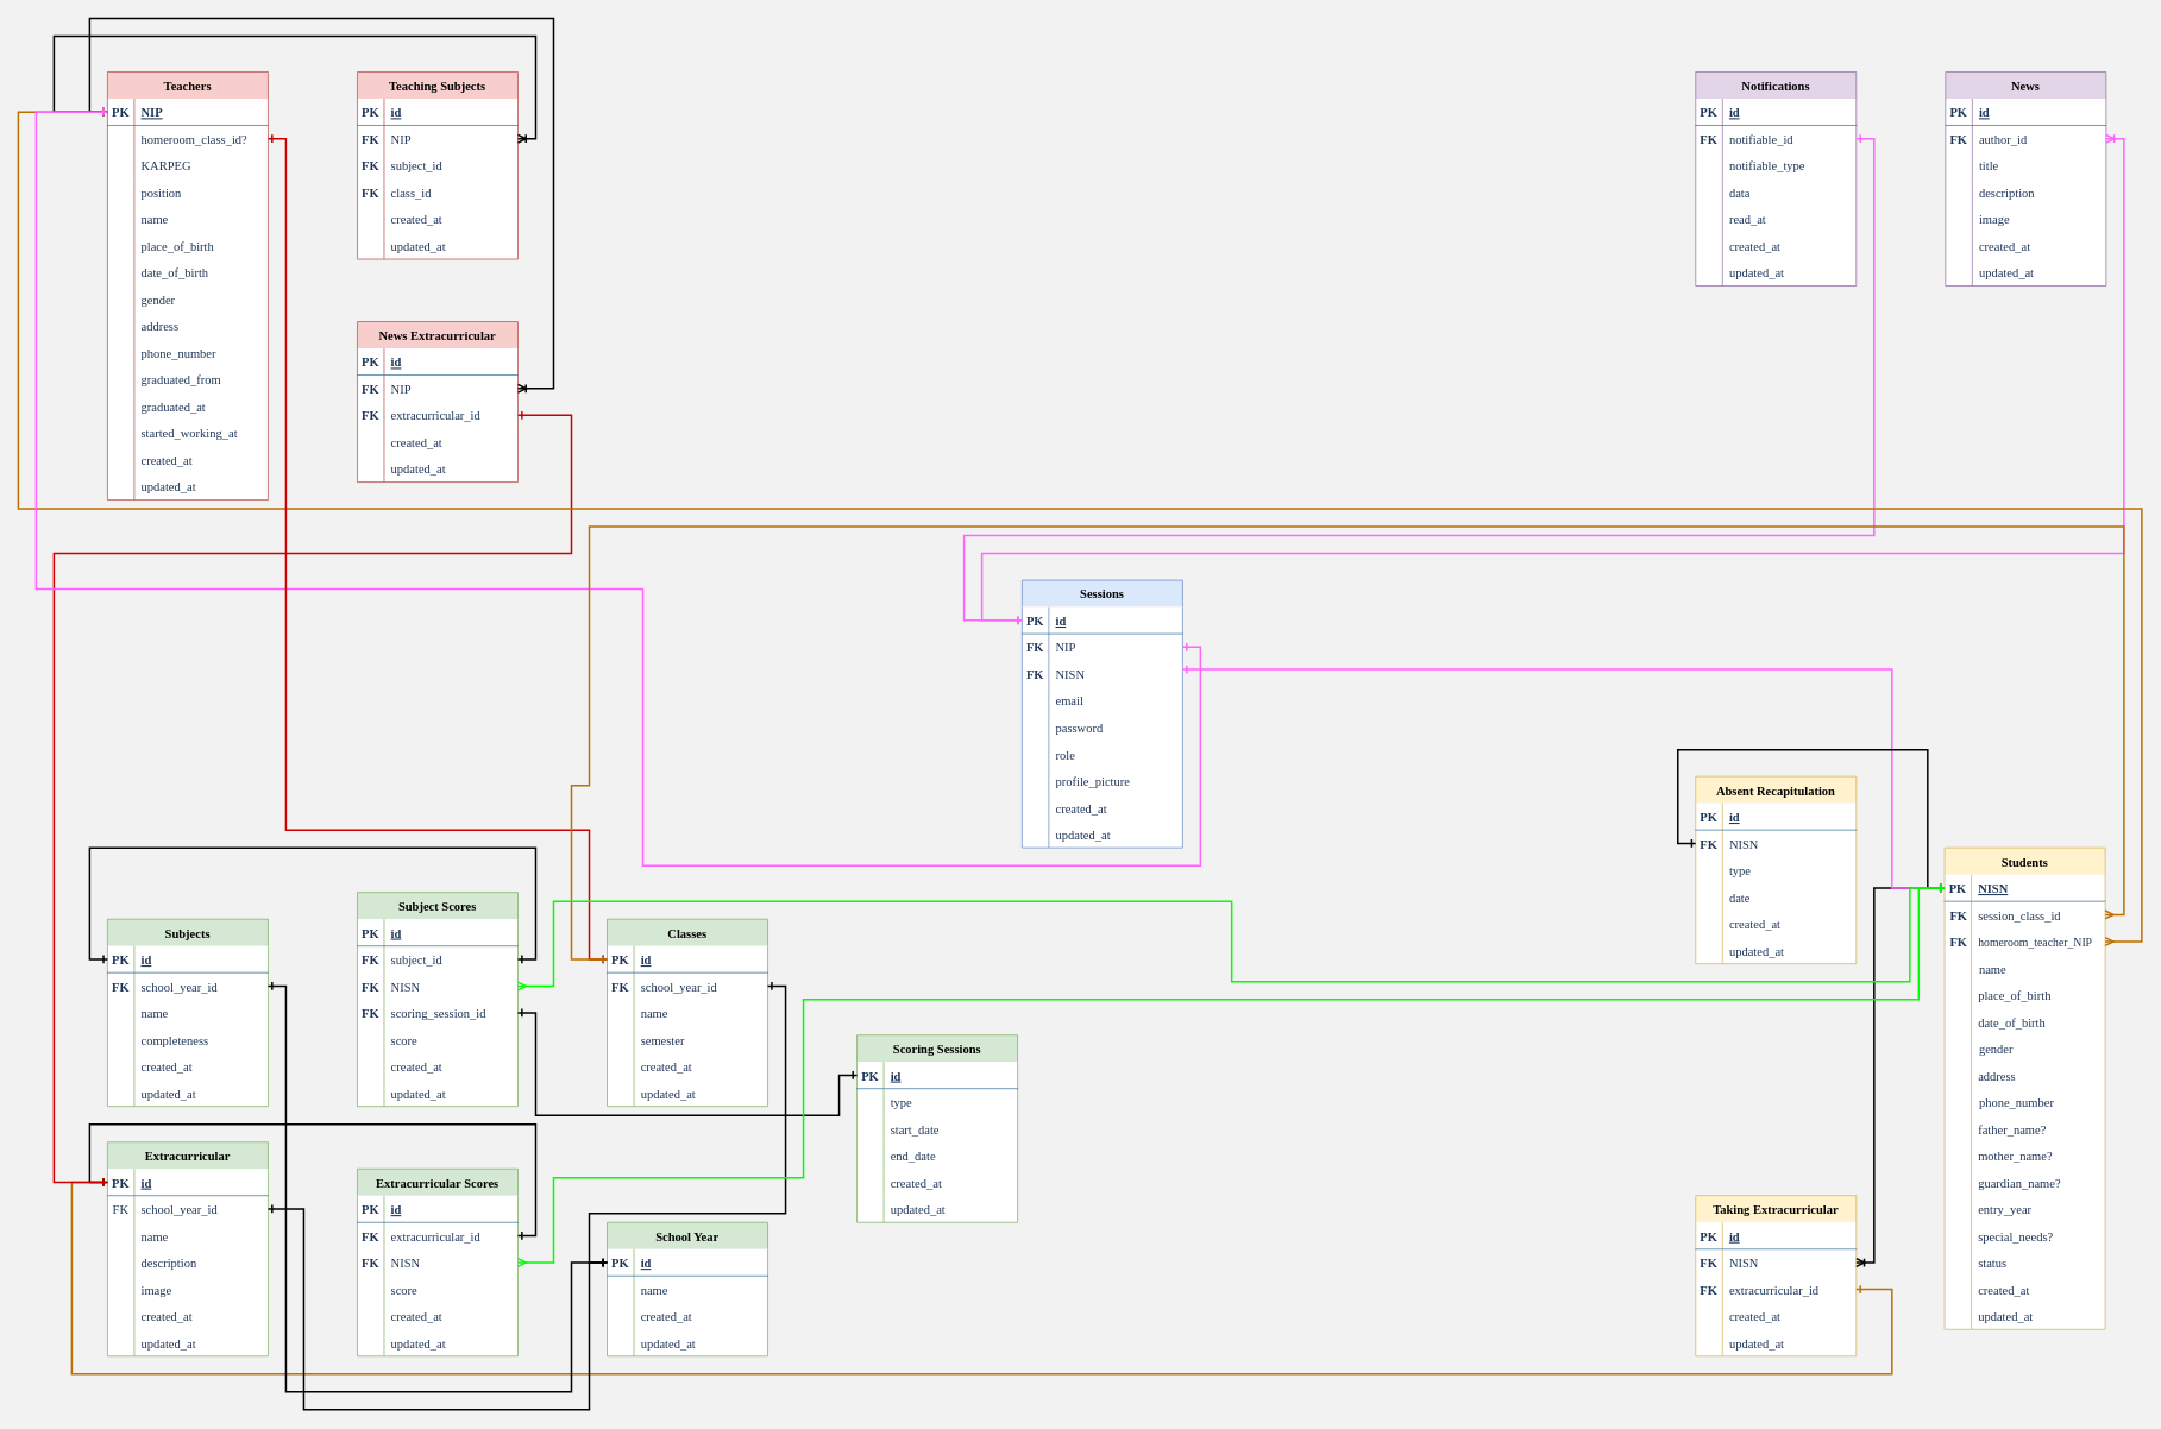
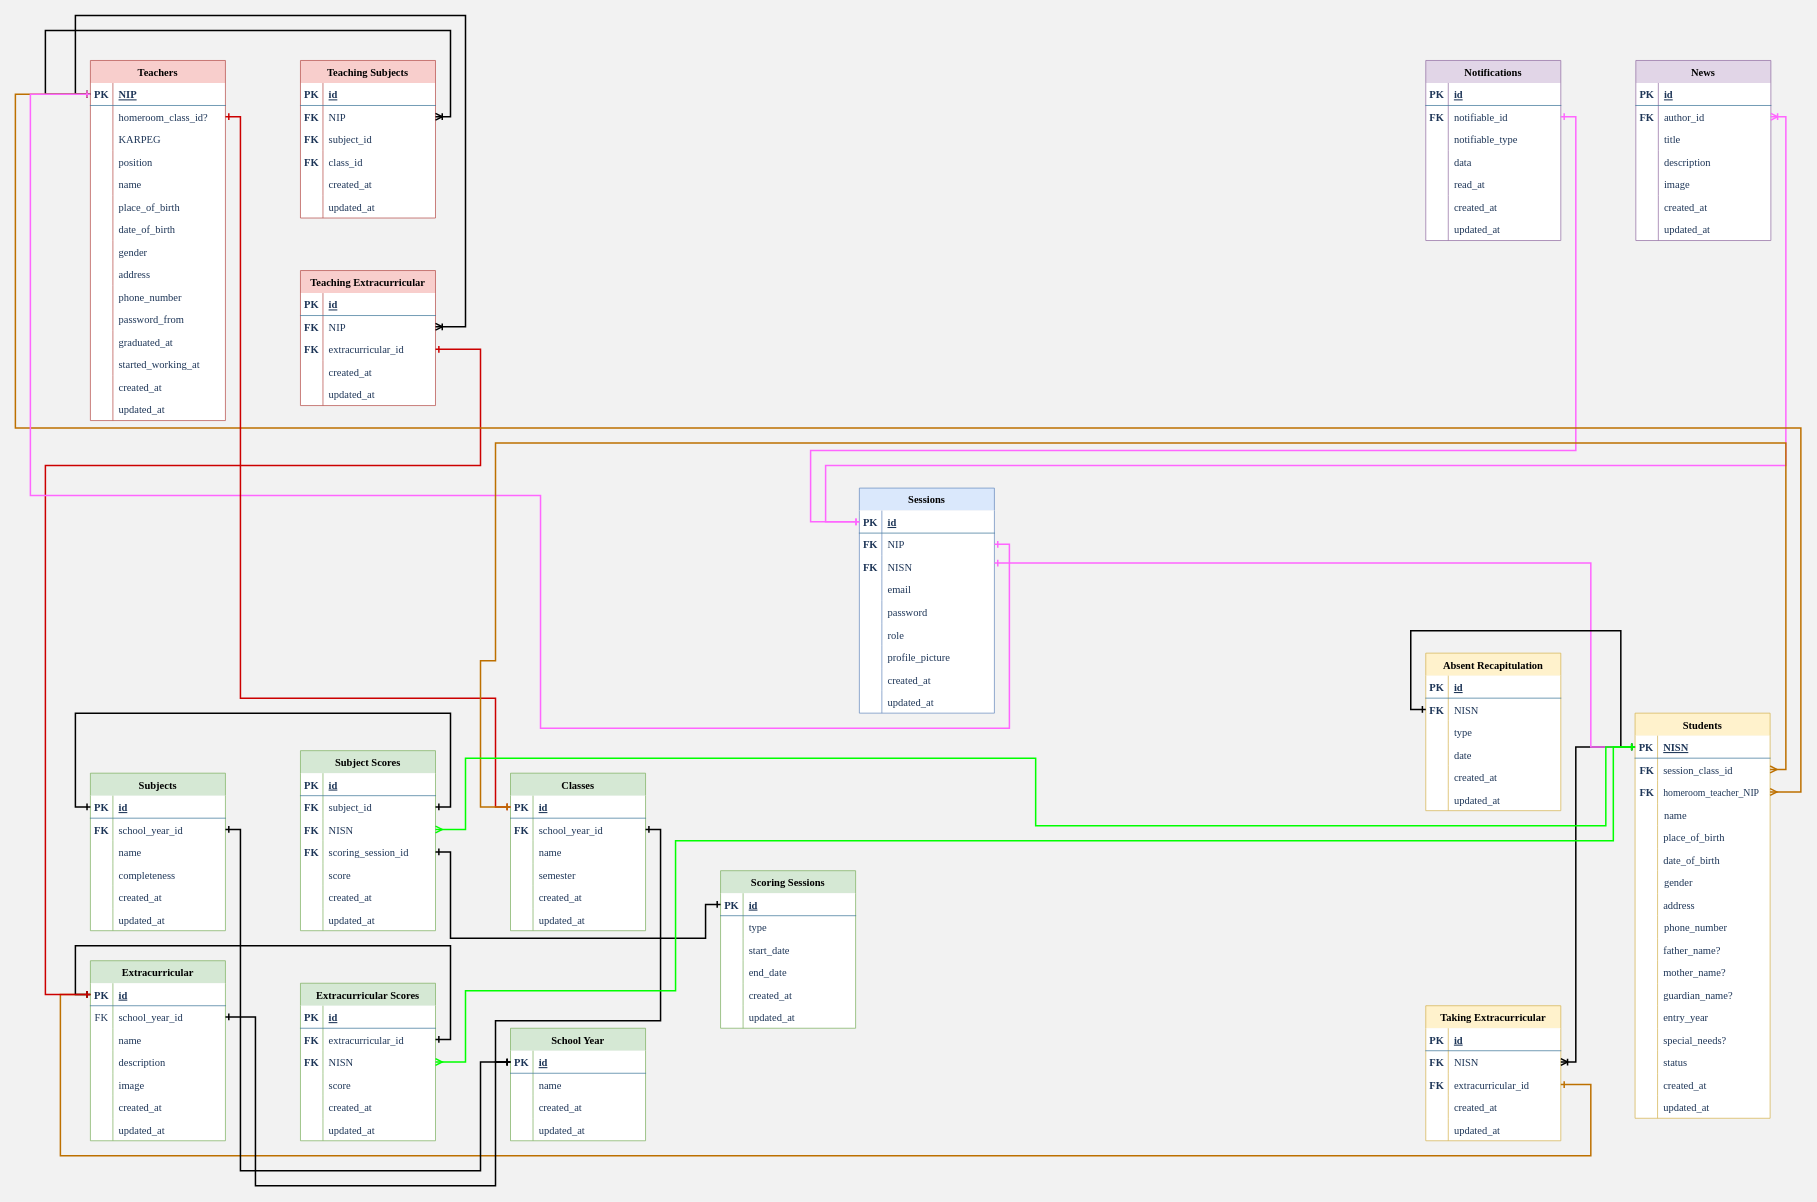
- <mxCell id="246" value="News Extracurricular" style="shape=table;startSize=30;container=1;collapsible=1;childLayout=tableLayout;fixedRows=1;rowLines=0;fontStyle=1;align=center;resizeLast=1;fillColor=#f8cecc;strokeColor=#b85450;perimeterSpacing=1;rounded=0;swimlaneLine=0;swimlaneFillColor=default;fontFamily=Source Sans Pro;fontSource=https%3A%2F%2Ffonts.googleapis.com%2Fcss%3Ffamily%3DSource%2BSans%2BPro;fontSize=14;" parent="1" vertex="1"><mxGeometry x="400" y="360" width="180" height="180.0" as="geometry"><mxRectangle x="240" y="310" width="100" height="30" as="alternateBounds" /></mxGeometry></mxCell>
+ <mxCell id="246" value="Teaching Extracurricular" style="shape=table;startSize=30;container=1;collapsible=1;childLayout=tableLayout;fixedRows=1;rowLines=0;fontStyle=1;align=center;resizeLast=1;fillColor=#f8cecc;strokeColor=#b85450;perimeterSpacing=1;rounded=0;swimlaneLine=0;swimlaneFillColor=default;fontFamily=Source Sans Pro;fontSource=https%3A%2F%2Ffonts.googleapis.com%2Fcss%3Ffamily%3DSource%2BSans%2BPro;fontSize=14;" parent="1" vertex="1"><mxGeometry x="400" y="360" width="180" height="180.0" as="geometry"><mxRectangle x="240" y="310" width="100" height="30" as="alternateBounds" /></mxGeometry></mxCell>
- <mxCell id="200" value="graduated_from" style="shape=partialRectangle;connectable=0;fillColor=none;top=0;left=0;bottom=0;right=0;align=left;spacingLeft=6;overflow=hidden;fontFamily=Source Sans Pro;fontSource=https%3A%2F%2Ffonts.googleapis.com%2Fcss%3Ffamily%3DSource%2BSans%2BPro;fontSize=14;rounded=0;strokeColor=#457B9D;fontColor=#1D3557;" parent="198" vertex="1"><mxGeometry x="30" width="150" height="30" as="geometry"><mxRectangle width="150" height="30" as="alternateBounds" /></mxGeometry></mxCell>
+ <mxCell id="200" value="password_from" style="shape=partialRectangle;connectable=0;fillColor=none;top=0;left=0;bottom=0;right=0;align=left;spacingLeft=6;overflow=hidden;fontFamily=Source Sans Pro;fontSource=https%3A%2F%2Ffonts.googleapis.com%2Fcss%3Ffamily%3DSource%2BSans%2BPro;fontSize=14;rounded=0;strokeColor=#457B9D;fontColor=#1D3557;" parent="198" vertex="1"><mxGeometry x="30" width="150" height="30" as="geometry"><mxRectangle width="150" height="30" as="alternateBounds" /></mxGeometry></mxCell>
